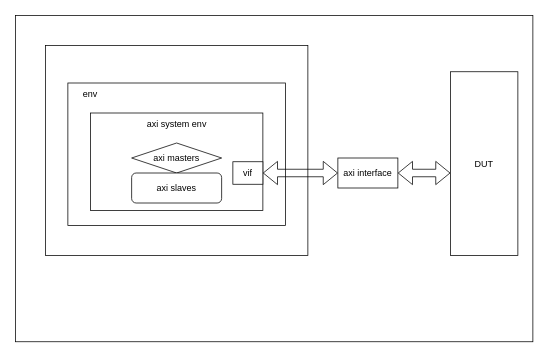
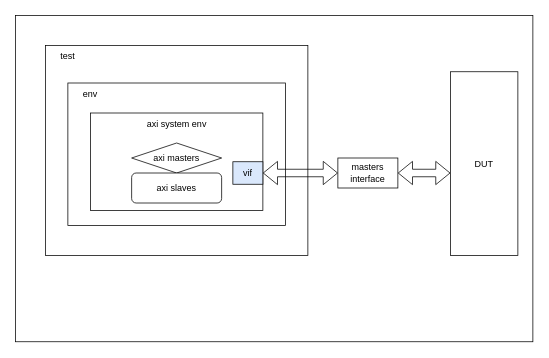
+ <mxCell id="5" value="test" style="text;html=1;align=center;verticalAlign=middle;whiteSpace=wrap;rounded=0;" parent="1" vertex="1"><mxGeometry x="60" y="60" width="60" height="30" as="geometry" /></mxCell>
- <mxCell id="14" value="vif" style="rounded=0;whiteSpace=wrap;html=1;" parent="1" vertex="1"><mxGeometry x="310" y="215" width="40" height="30" as="geometry" /></mxCell>
+ <mxCell id="14" value="vif" style="rounded=0;whiteSpace=wrap;html=1;fillColor=#dae8fc;" parent="1" vertex="1"><mxGeometry x="310" y="215" width="40" height="30" as="geometry" /></mxCell>
- <mxCell id="13" value="axi interface" style="rounded=0;whiteSpace=wrap;html=1;" parent="1" vertex="1"><mxGeometry x="450" y="210" width="80" height="40" as="geometry" /></mxCell>
+ <mxCell id="13" value="masters interface" style="rounded=0;whiteSpace=wrap;html=1;" parent="1" vertex="1"><mxGeometry x="450" y="210" width="80" height="40" as="geometry" /></mxCell>
